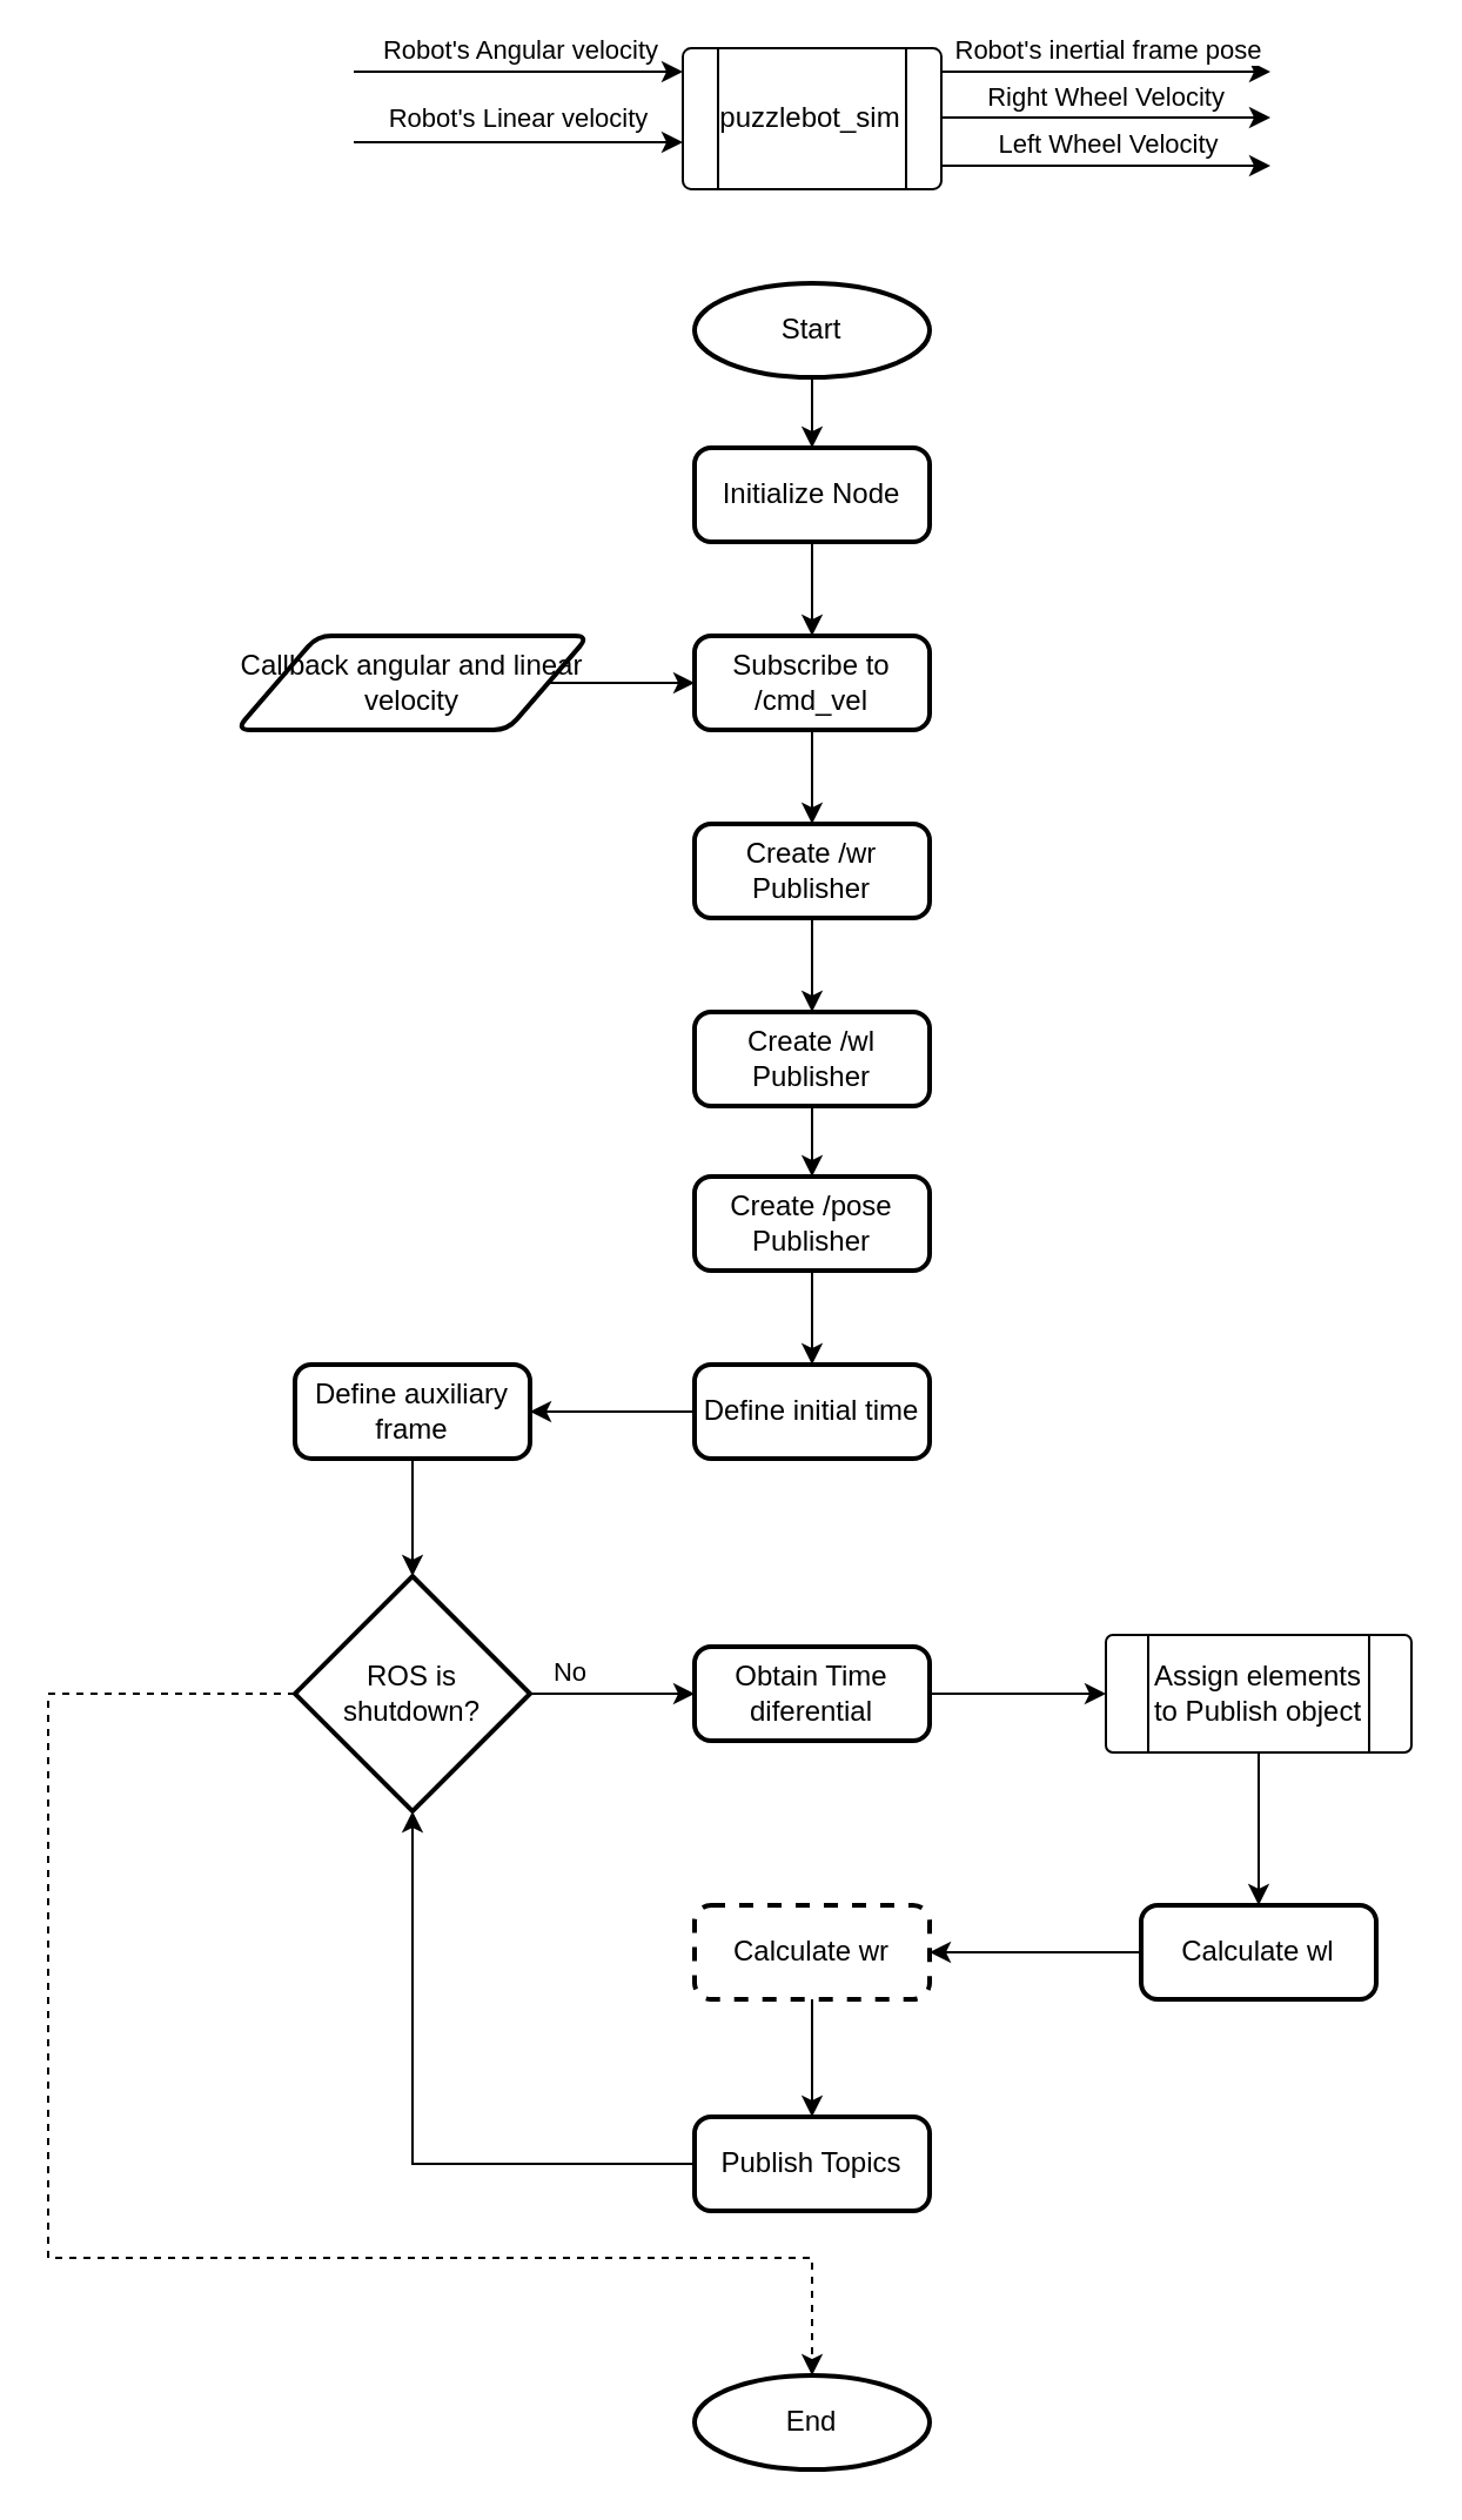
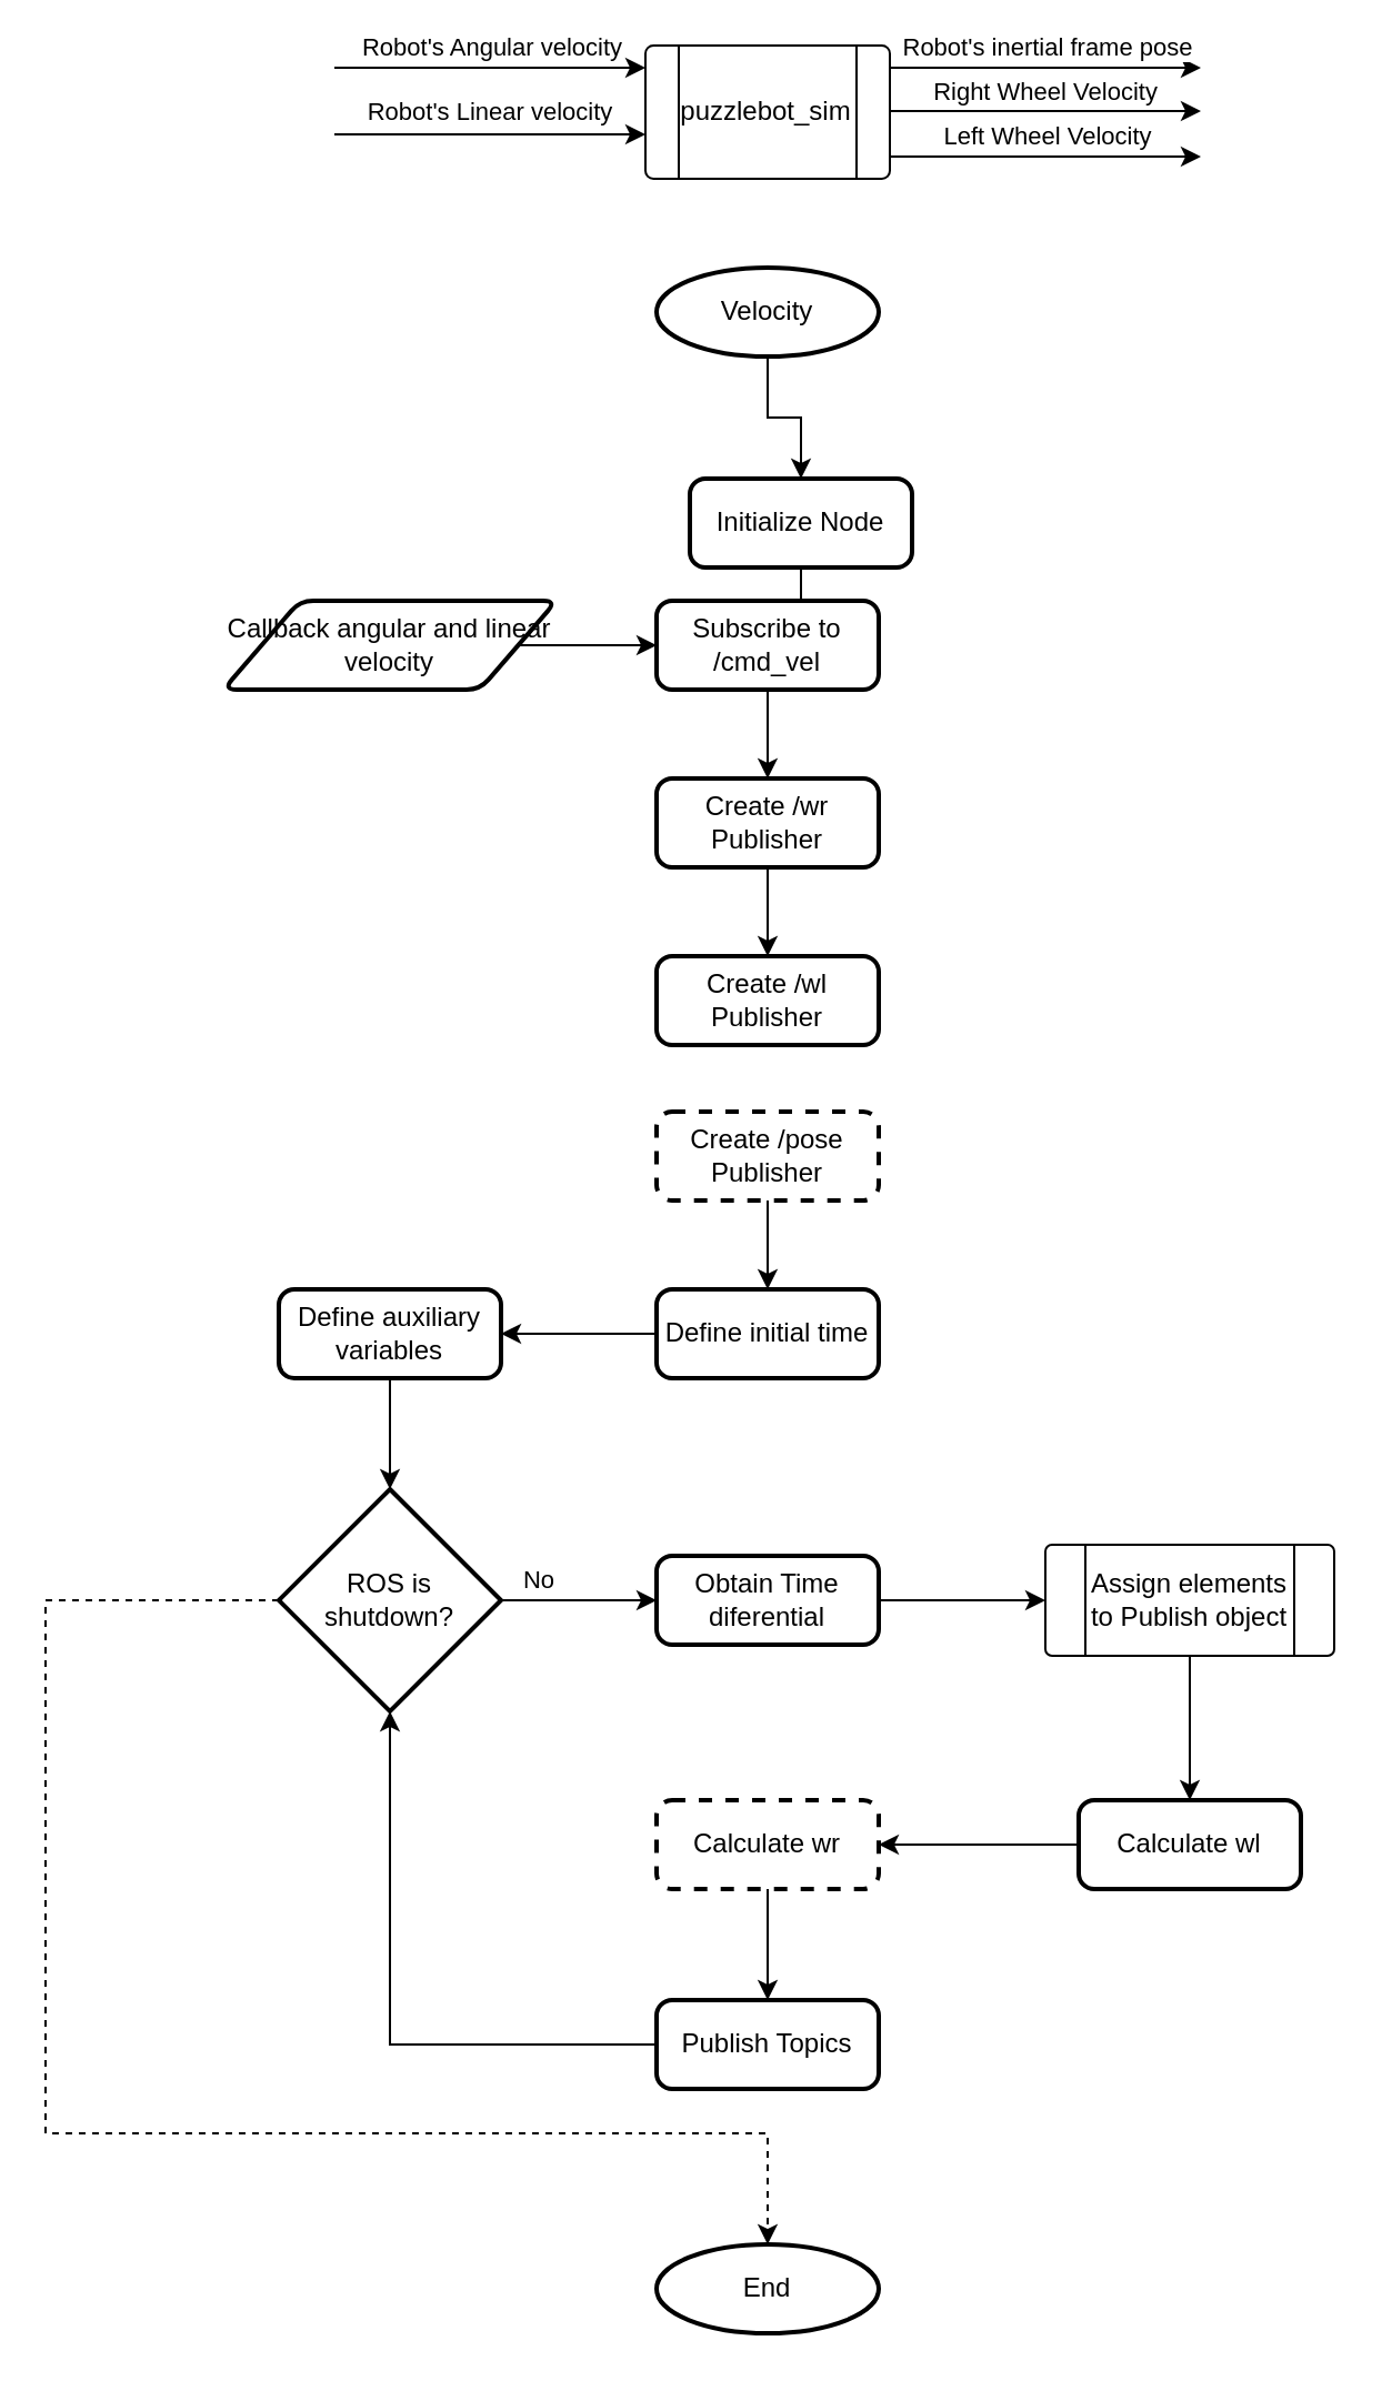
- <mxCell id="40" value="Start" style="strokeWidth=2;html=1;shape=mxgraph.flowchart.start_2;whiteSpace=wrap;" parent="1" vertex="1"><mxGeometry x="295" y="120" width="100" height="40" as="geometry" /></mxCell>
+ <mxCell id="40" value="Velocity" style="strokeWidth=2;html=1;shape=mxgraph.flowchart.start_2;whiteSpace=wrap;" parent="1" vertex="1"><mxGeometry x="295" y="120" width="100" height="40" as="geometry" /></mxCell>
- <mxCell id="12" value="Initialize Node" style="rounded=1;whiteSpace=wrap;html=1;absoluteArcSize=1;arcSize=14;strokeWidth=2;" parent="1" vertex="1"><mxGeometry x="295" y="190" width="100" height="40" as="geometry" /></mxCell>
+ <mxCell id="12" value="Initialize Node" style="rounded=1;whiteSpace=wrap;html=1;absoluteArcSize=1;arcSize=14;strokeWidth=2;" parent="1" vertex="1"><mxGeometry x="310" y="215" width="100" height="40" as="geometry" /></mxCell>
- <mxCell id="19" style="edgeStyle=orthogonalEdgeStyle;rounded=0;orthogonalLoop=1;jettySize=auto;html=1;entryX=0.5;entryY=0;entryDx=0;entryDy=0;" parent="1" source="20" target="18" edge="1"><mxGeometry relative="1" as="geometry" /></mxCell>
- <mxCell id="18" value="Create /pose Publisher" style="rounded=1;whiteSpace=wrap;html=1;absoluteArcSize=1;arcSize=14;strokeWidth=2;" parent="1" vertex="1"><mxGeometry x="295" y="500" width="100" height="40" as="geometry" /></mxCell>
+ <mxCell id="18" value="Create /pose Publisher" style="rounded=1;whiteSpace=wrap;html=1;absoluteArcSize=1;arcSize=14;strokeWidth=2;dashed=1;" parent="1" vertex="1"><mxGeometry x="295" y="500" width="100" height="40" as="geometry" /></mxCell>
- <mxCell id="26" value="Define auxiliary frame" style="rounded=1;whiteSpace=wrap;html=1;absoluteArcSize=1;arcSize=14;strokeWidth=2;" parent="1" vertex="1"><mxGeometry x="125" y="580" width="100" height="40" as="geometry" /></mxCell>
+ <mxCell id="26" value="Define auxiliary variables" style="rounded=1;whiteSpace=wrap;html=1;absoluteArcSize=1;arcSize=14;strokeWidth=2;" parent="1" vertex="1"><mxGeometry x="125" y="580" width="100" height="40" as="geometry" /></mxCell>
